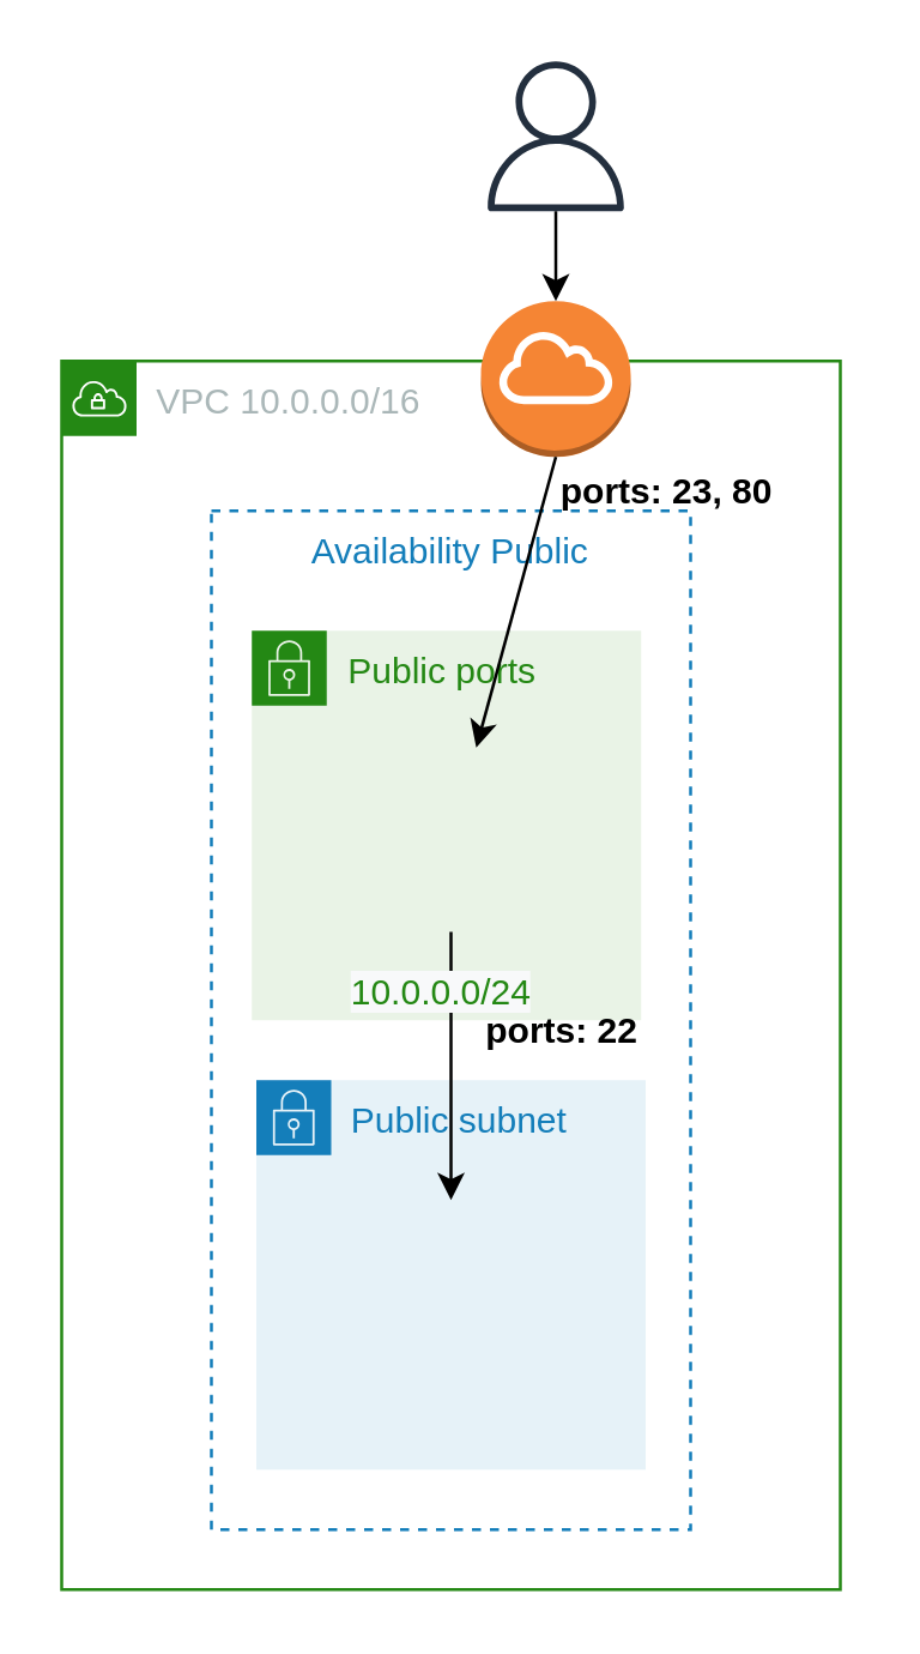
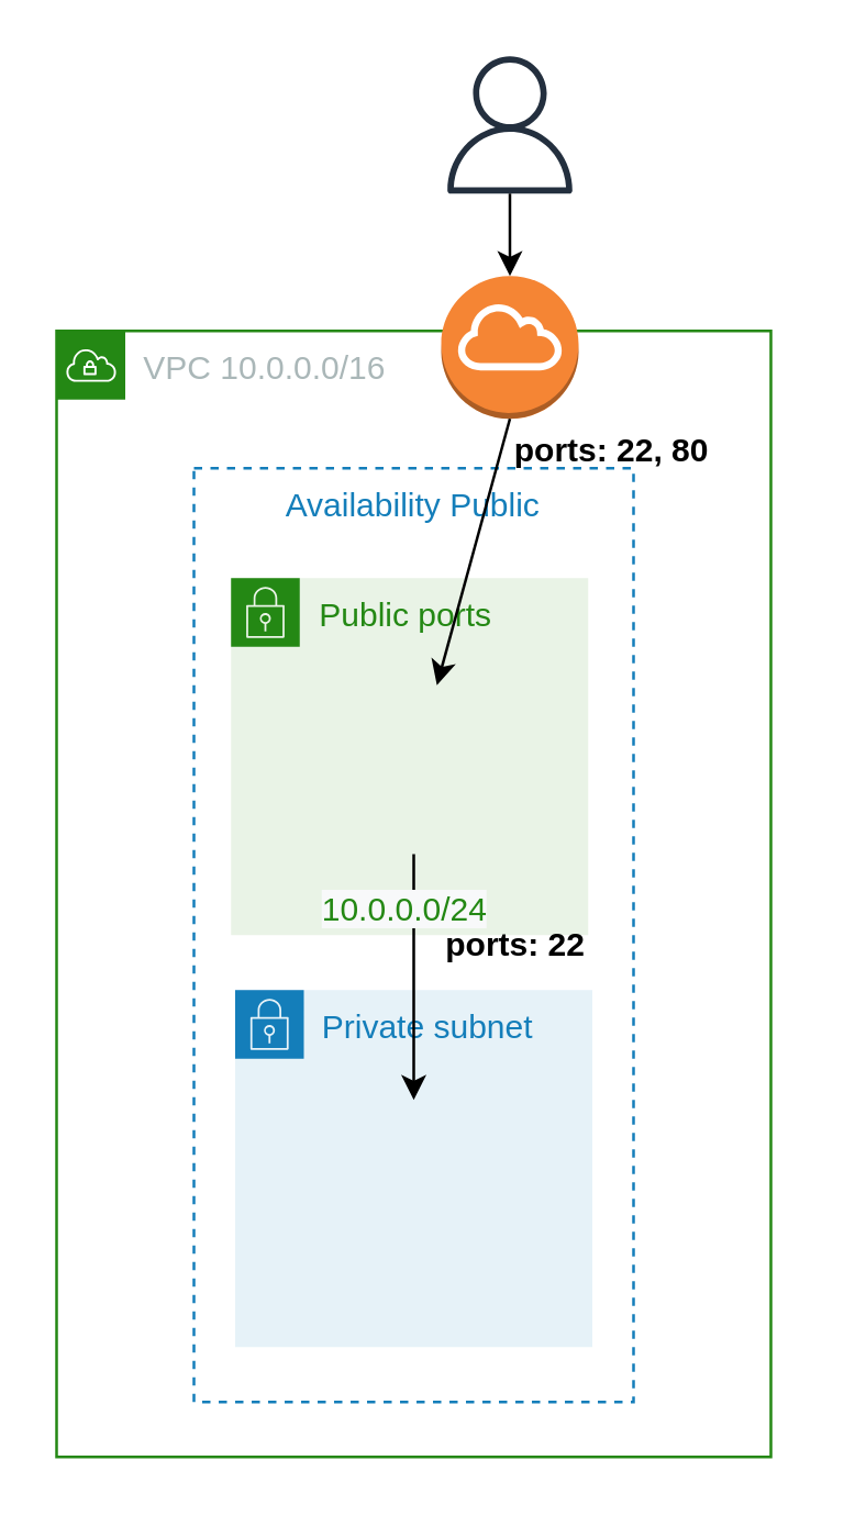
- <mxCell id="13" value="&lt;font face=&quot;helvetica&quot;&gt;&lt;b&gt;ports: 23, 80&lt;/b&gt;&lt;/font&gt;" style="text;whiteSpace=wrap;html=1;" vertex="1" parent="1"><mxGeometry x="185" y="150" width="100" height="30" as="geometry" /></mxCell>
+ <mxCell id="13" value="&lt;font face=&quot;helvetica&quot;&gt;&lt;b&gt;ports: 22, 80&lt;/b&gt;&lt;/font&gt;" style="text;whiteSpace=wrap;html=1;" vertex="1" parent="1"><mxGeometry x="185" y="150" width="100" height="30" as="geometry" /></mxCell>
- <mxCell id="7" value="Public subnet" style="points=[[0,0],[0.25,0],[0.5,0],[0.75,0],[1,0],[1,0.25],[1,0.5],[1,0.75],[1,1],[0.75,1],[0.5,1],[0.25,1],[0,1],[0,0.75],[0,0.5],[0,0.25]];outlineConnect=0;gradientColor=none;html=1;whiteSpace=wrap;fontSize=12;fontStyle=0;shape=mxgraph.aws4.group;grIcon=mxgraph.aws4.group_security_group;grStroke=0;strokeColor=#147EBA;fillColor=#E6F2F8;verticalAlign=top;align=left;spacingLeft=30;fontColor=#147EBA;dashed=0;" parent="1" vertex="1"><mxGeometry x="85" y="360" width="130" height="130" as="geometry" /></mxCell>
+ <mxCell id="7" value="Private subnet" style="points=[[0,0],[0.25,0],[0.5,0],[0.75,0],[1,0],[1,0.25],[1,0.5],[1,0.75],[1,1],[0.75,1],[0.5,1],[0.25,1],[0,1],[0,0.75],[0,0.5],[0,0.25]];outlineConnect=0;gradientColor=none;html=1;whiteSpace=wrap;fontSize=12;fontStyle=0;shape=mxgraph.aws4.group;grIcon=mxgraph.aws4.group_security_group;grStroke=0;strokeColor=#147EBA;fillColor=#E6F2F8;verticalAlign=top;align=left;spacingLeft=30;fontColor=#147EBA;dashed=0;" parent="1" vertex="1"><mxGeometry x="85" y="360" width="130" height="130" as="geometry" /></mxCell>
